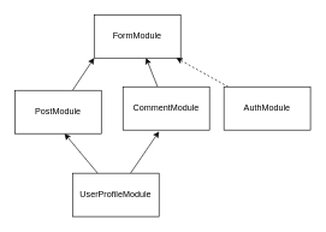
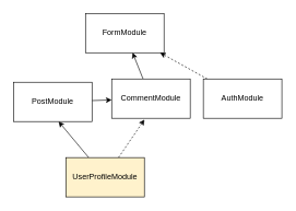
- <mxCell id="3" style="edgeStyle=none;html=1;entryX=0;entryY=1;entryDx=0;entryDy=0;" edge="1" parent="1" source="4" target="2"><mxGeometry relative="1" as="geometry" /></mxCell>
+ <mxCell id="3" style="edgeStyle=none;html=1;" edge="1" parent="1" source="4" target="6"><mxGeometry relative="1" as="geometry" /></mxCell>
- <mxCell id="10" style="edgeStyle=none;html=1;entryX=0.417;entryY=1.033;entryDx=0;entryDy=0;entryPerimeter=0;" edge="1" parent="1" source="11" target="6"><mxGeometry relative="1" as="geometry" /></mxCell>
+ <mxCell id="10" style="edgeStyle=none;html=1;entryX=0.417;entryY=1.033;entryDx=0;entryDy=0;entryPerimeter=0;dashed=1;" edge="1" parent="1" source="11" target="6"><mxGeometry relative="1" as="geometry" /></mxCell>
- <mxCell id="11" value="UserProfileModule" style="whiteSpace=wrap;html=1;" vertex="1" parent="1"><mxGeometry x="100" y="240" width="120" height="60" as="geometry" /></mxCell>
+ <mxCell id="11" value="UserProfileModule" style="whiteSpace=wrap;html=1;fillColor=#fff2cc;" vertex="1" parent="1"><mxGeometry x="100" y="240" width="120" height="60" as="geometry" /></mxCell>
